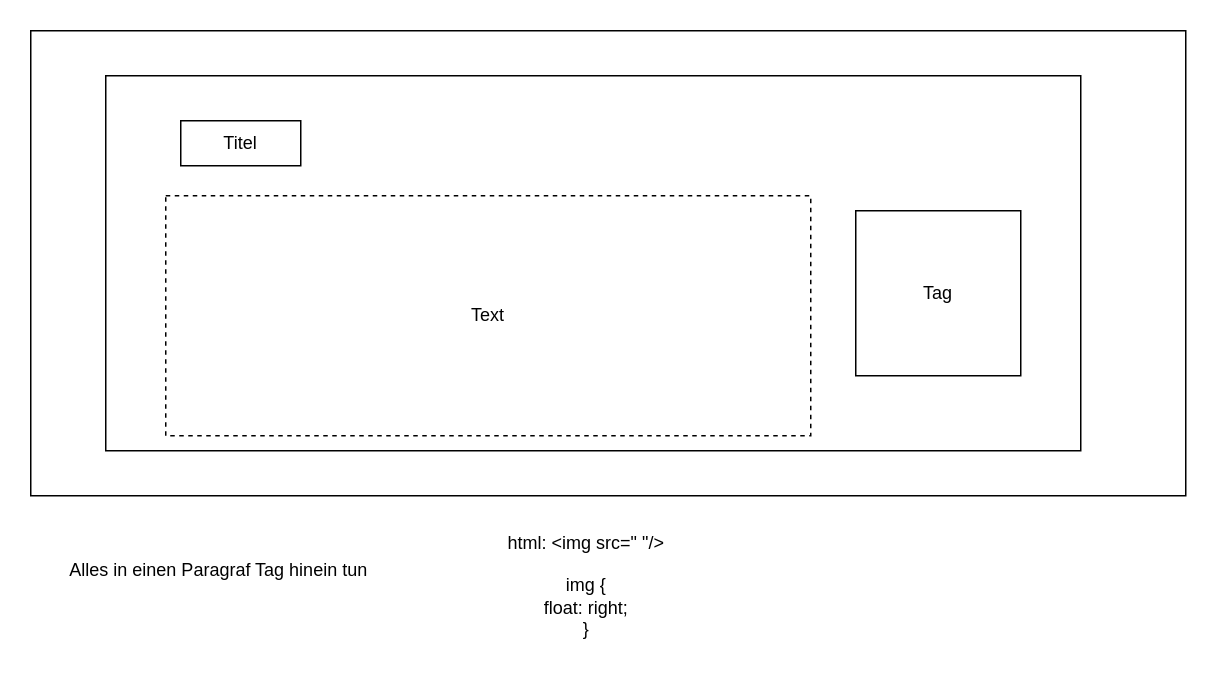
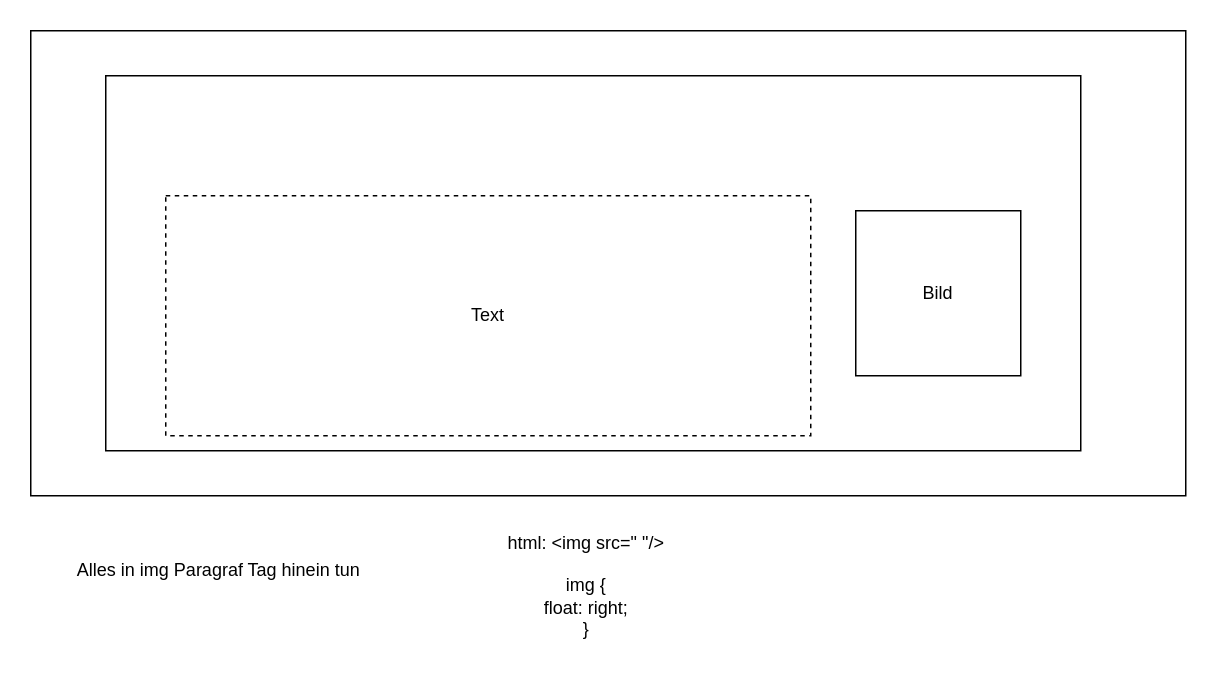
- <mxCell id="4" value="Titel" style="rounded=0;whiteSpace=wrap;html=1;" vertex="1" parent="1"><mxGeometry x="120" y="80" width="80" height="30" as="geometry" /></mxCell>
- <mxCell id="6" value="Tag" style="whiteSpace=wrap;html=1;aspect=fixed;" vertex="1" parent="1"><mxGeometry x="570" y="140" width="110" height="110" as="geometry" /></mxCell>
+ <mxCell id="6" value="Bild" style="whiteSpace=wrap;html=1;aspect=fixed;" vertex="1" parent="1"><mxGeometry x="570" y="140" width="110" height="110" as="geometry" /></mxCell>
- <mxCell id="7" value="Alles in einen Paragraf Tag hinein tun" style="text;html=1;align=center;verticalAlign=middle;resizable=0;points=[];autosize=1;strokeColor=none;fillColor=none;" vertex="1" parent="1"><mxGeometry x="40" y="370" width="210" height="20" as="geometry" /></mxCell>
+ <mxCell id="7" value="Alles in img Paragraf Tag hinein tun" style="text;html=1;align=center;verticalAlign=middle;resizable=0;points=[];autosize=1;strokeColor=none;fillColor=none;" vertex="1" parent="1"><mxGeometry x="40" y="370" width="210" height="20" as="geometry" /></mxCell>
